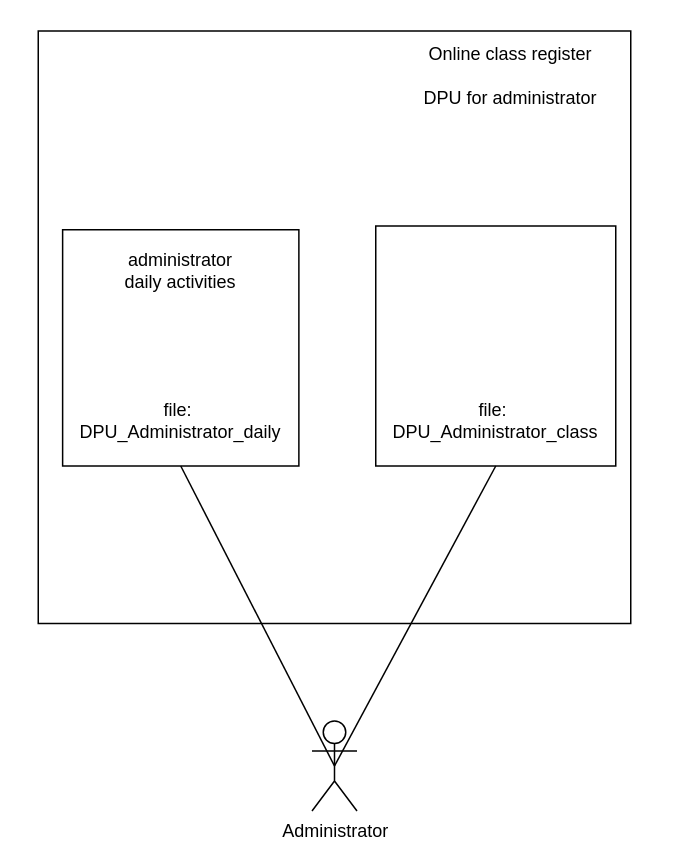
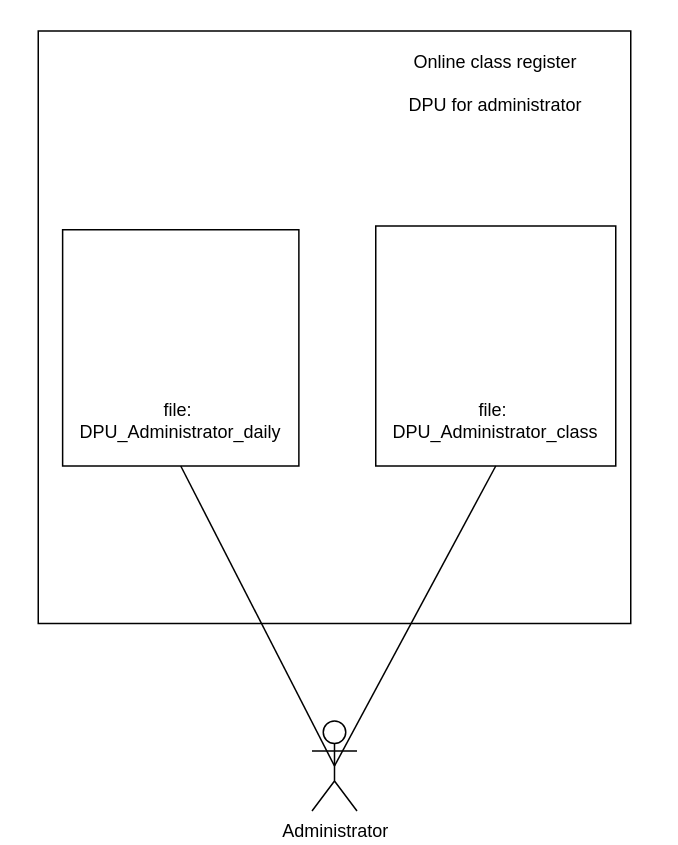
- <mxCell id="3" value="Online class register&lt;br&gt;&lt;br&gt;DPU for administrator" style="text;html=1;strokeColor=none;fillColor=none;align=center;verticalAlign=middle;whiteSpace=wrap;rounded=0;" vertex="1" parent="1"><mxGeometry x="260" y="20" width="160" height="60" as="geometry" /></mxCell>
+ <mxCell id="3" value="Online class register&lt;br&gt;&lt;br&gt;DPU for administrator" style="text;html=1;strokeColor=none;fillColor=none;align=center;verticalAlign=middle;whiteSpace=wrap;rounded=0;" vertex="1" parent="1"><mxGeometry x="250" y="25" width="160" height="60" as="geometry" /></mxCell>
- <mxCell id="7" value="administrator&lt;br&gt;daily activities" style="text;html=1;strokeColor=none;fillColor=none;align=center;verticalAlign=middle;whiteSpace=wrap;rounded=0;" vertex="1" parent="1"><mxGeometry x="75" y="160" width="90" height="40" as="geometry" /></mxCell>
